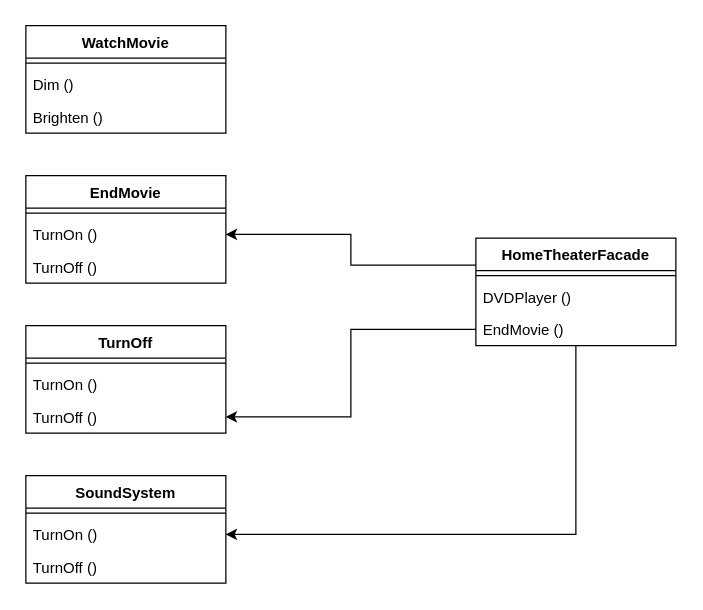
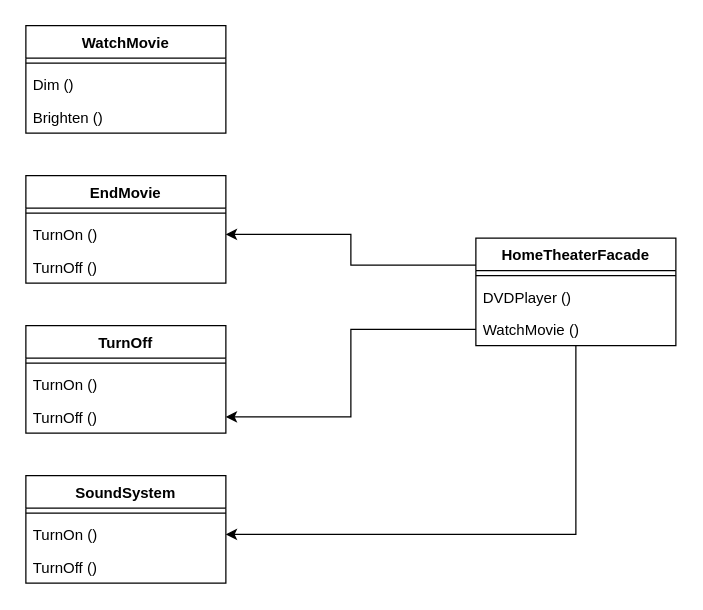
- <mxCell id="5" value="EndMovie ()" style="text;strokeColor=none;fillColor=none;align=left;verticalAlign=top;spacingLeft=4;spacingRight=4;overflow=hidden;rotatable=0;points=[[0,0.5],[1,0.5]];portConstraint=eastwest;whiteSpace=wrap;html=1;" vertex="1" parent="2"><mxGeometry y="60" width="160" height="26" as="geometry" /></mxCell>
+ <mxCell id="5" value="WatchMovie ()" style="text;strokeColor=none;fillColor=none;align=left;verticalAlign=top;spacingLeft=4;spacingRight=4;overflow=hidden;rotatable=0;points=[[0,0.5],[1,0.5]];portConstraint=eastwest;whiteSpace=wrap;html=1;" vertex="1" parent="2"><mxGeometry y="60" width="160" height="26" as="geometry" /></mxCell>
